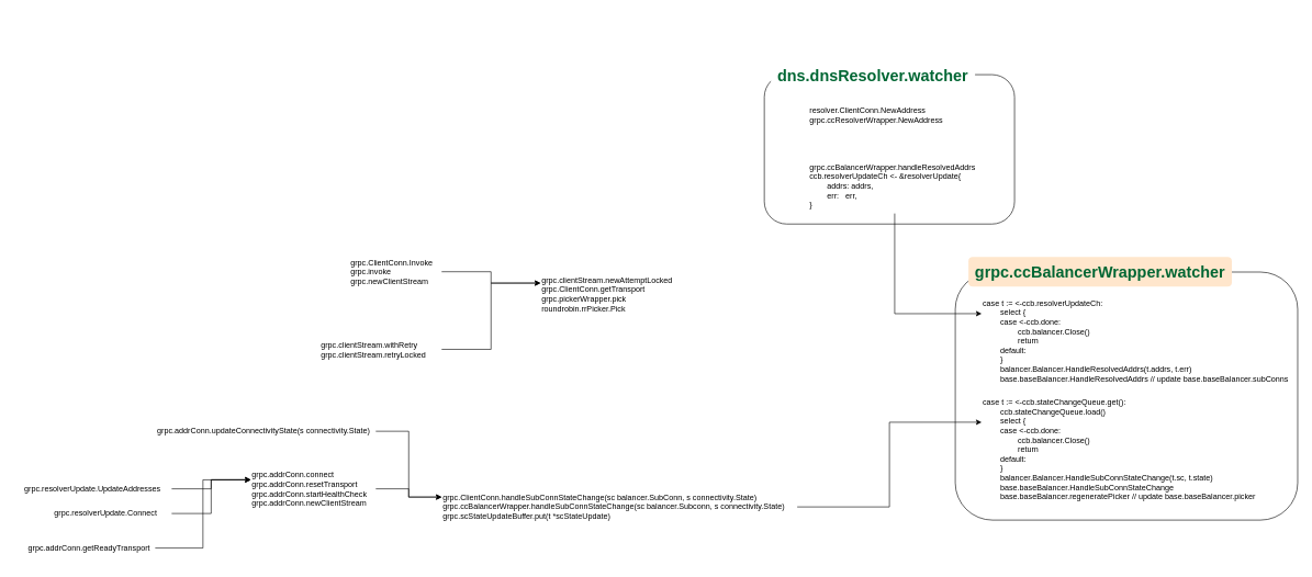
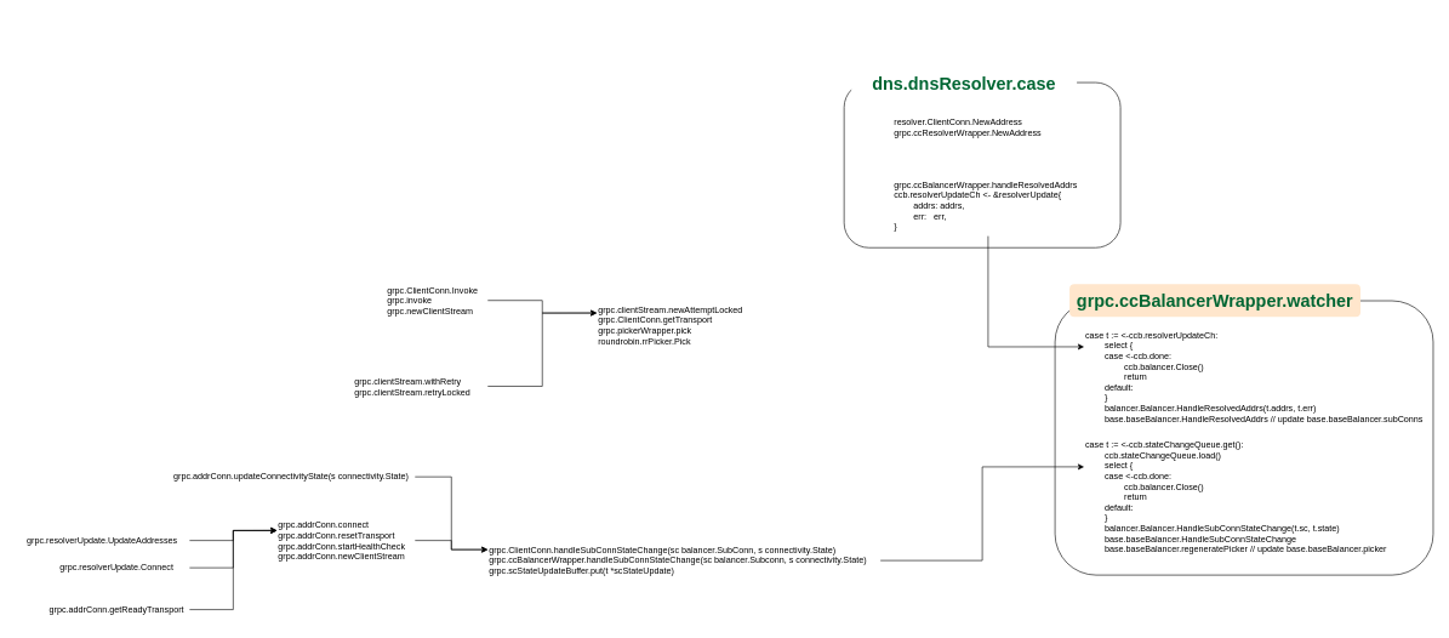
- <mxCell id="4" value="&lt;span style=&quot;font-size: 24px ; font-weight: 700&quot;&gt;dns.dnsResolver.watcher&lt;/span&gt;" style="rounded=1;whiteSpace=wrap;html=1;strokeWidth=1;strokeColor=none;fontColor=#006633;" vertex="1" parent="1"><mxGeometry x="1170" y="90" width="310" height="50" as="geometry" /></mxCell>
+ <mxCell id="4" value="&lt;span style=&quot;font-size: 24px ; font-weight: 700&quot;&gt;dns.dnsResolver.case&lt;/span&gt;" style="rounded=1;whiteSpace=wrap;html=1;strokeWidth=1;strokeColor=none;fontColor=#006633;" vertex="1" parent="1"><mxGeometry x="1170" y="90" width="310" height="50" as="geometry" /></mxCell>
- <mxCell id="24" value="grpc.addrConn.getReadyTransport" style="text;html=1;strokeColor=none;fillColor=none;align=center;verticalAlign=middle;whiteSpace=wrap;rounded=0;fontColor=#000000;" vertex="1" parent="1"><mxGeometry x="35" y="815" width="200" height="35" as="geometry" /></mxCell>
+ <mxCell id="24" value="grpc.addrConn.getReadyTransport" style="text;html=1;strokeColor=none;fillColor=none;align=center;verticalAlign=middle;whiteSpace=wrap;rounded=0;fontColor=#000000;" vertex="1" parent="1"><mxGeometry x="60" y="820" width="200" height="35" as="geometry" /></mxCell>
